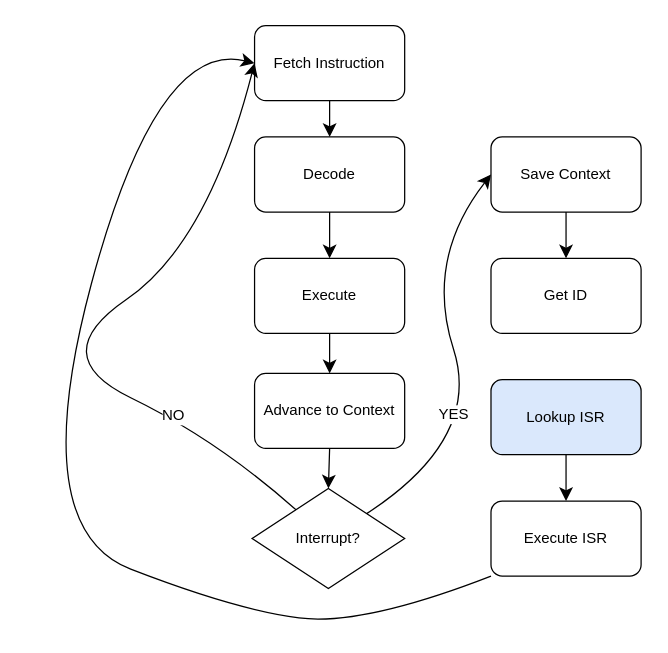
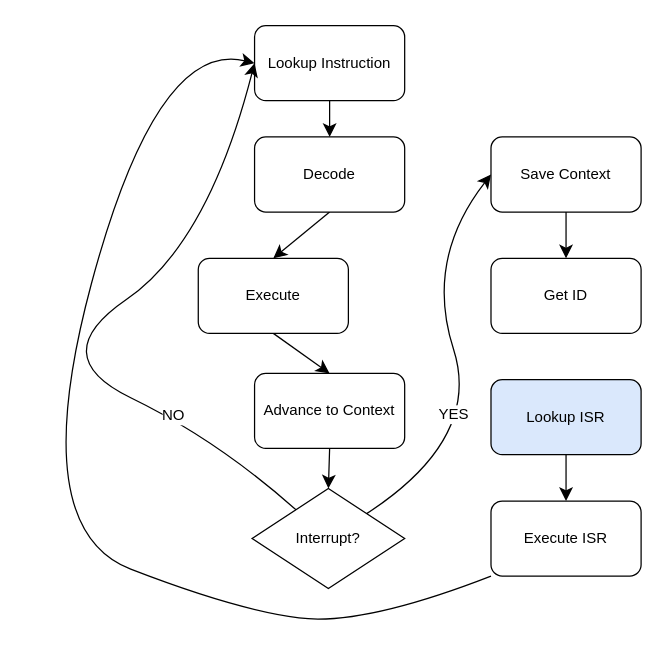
- <mxCell id="3" value="Fetch Instruction" style="rounded=1;whiteSpace=wrap;html=1;" vertex="1" parent="1"><mxGeometry x="203" y="20" width="120" height="60" as="geometry" /></mxCell>
+ <mxCell id="3" value="Lookup Instruction" style="rounded=1;whiteSpace=wrap;html=1;" vertex="1" parent="1"><mxGeometry x="203" y="20" width="120" height="60" as="geometry" /></mxCell>
- <mxCell id="7" value="Execute" style="rounded=1;whiteSpace=wrap;html=1;" vertex="1" parent="1"><mxGeometry x="203" y="206" width="120" height="60" as="geometry" /></mxCell>
+ <mxCell id="7" value="Execute" style="rounded=1;whiteSpace=wrap;html=1;" vertex="1" parent="1"><mxGeometry x="158" y="206" width="120" height="60" as="geometry" /></mxCell>
